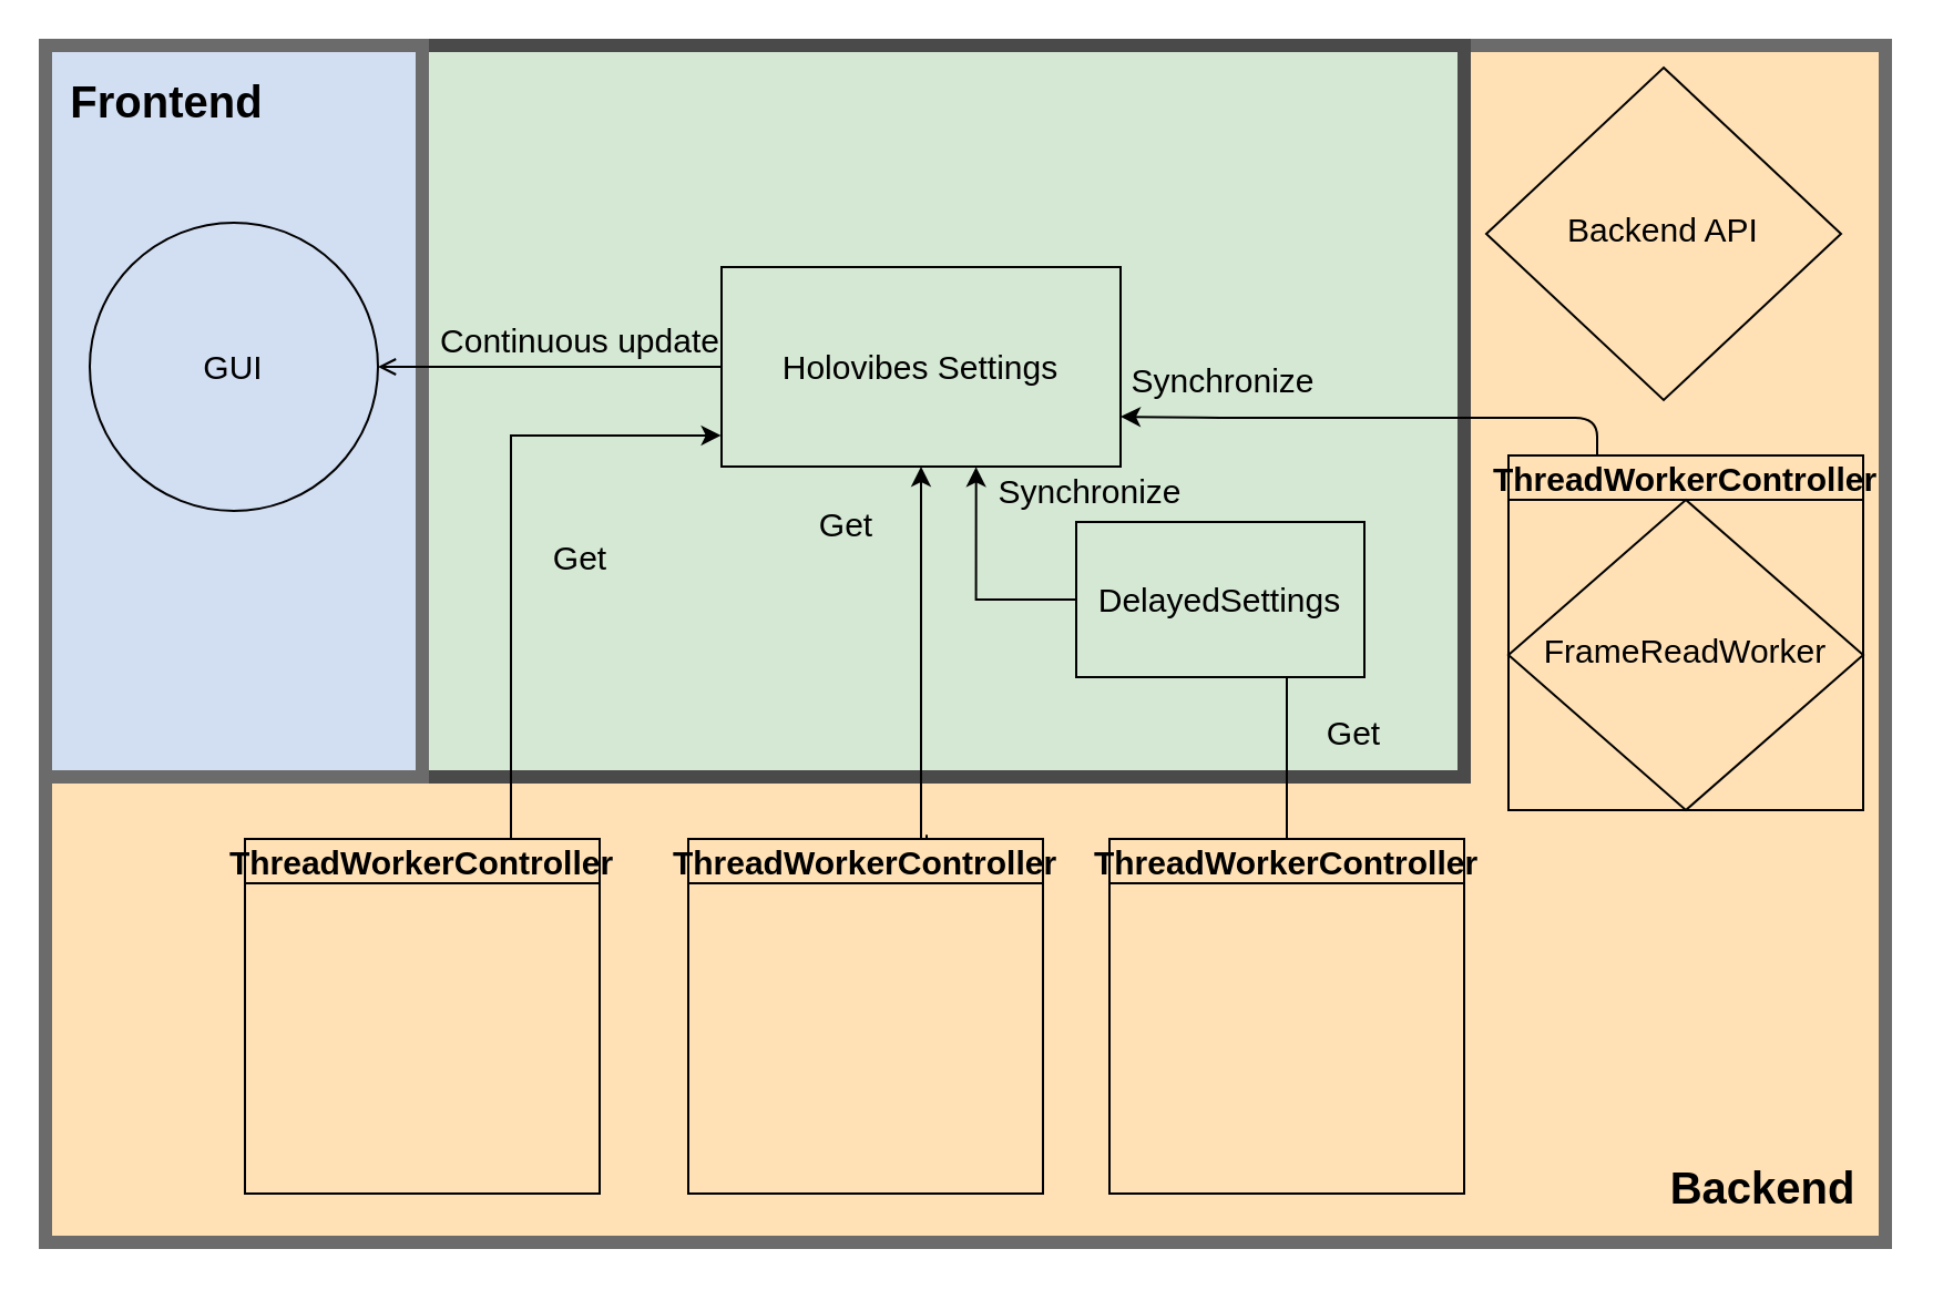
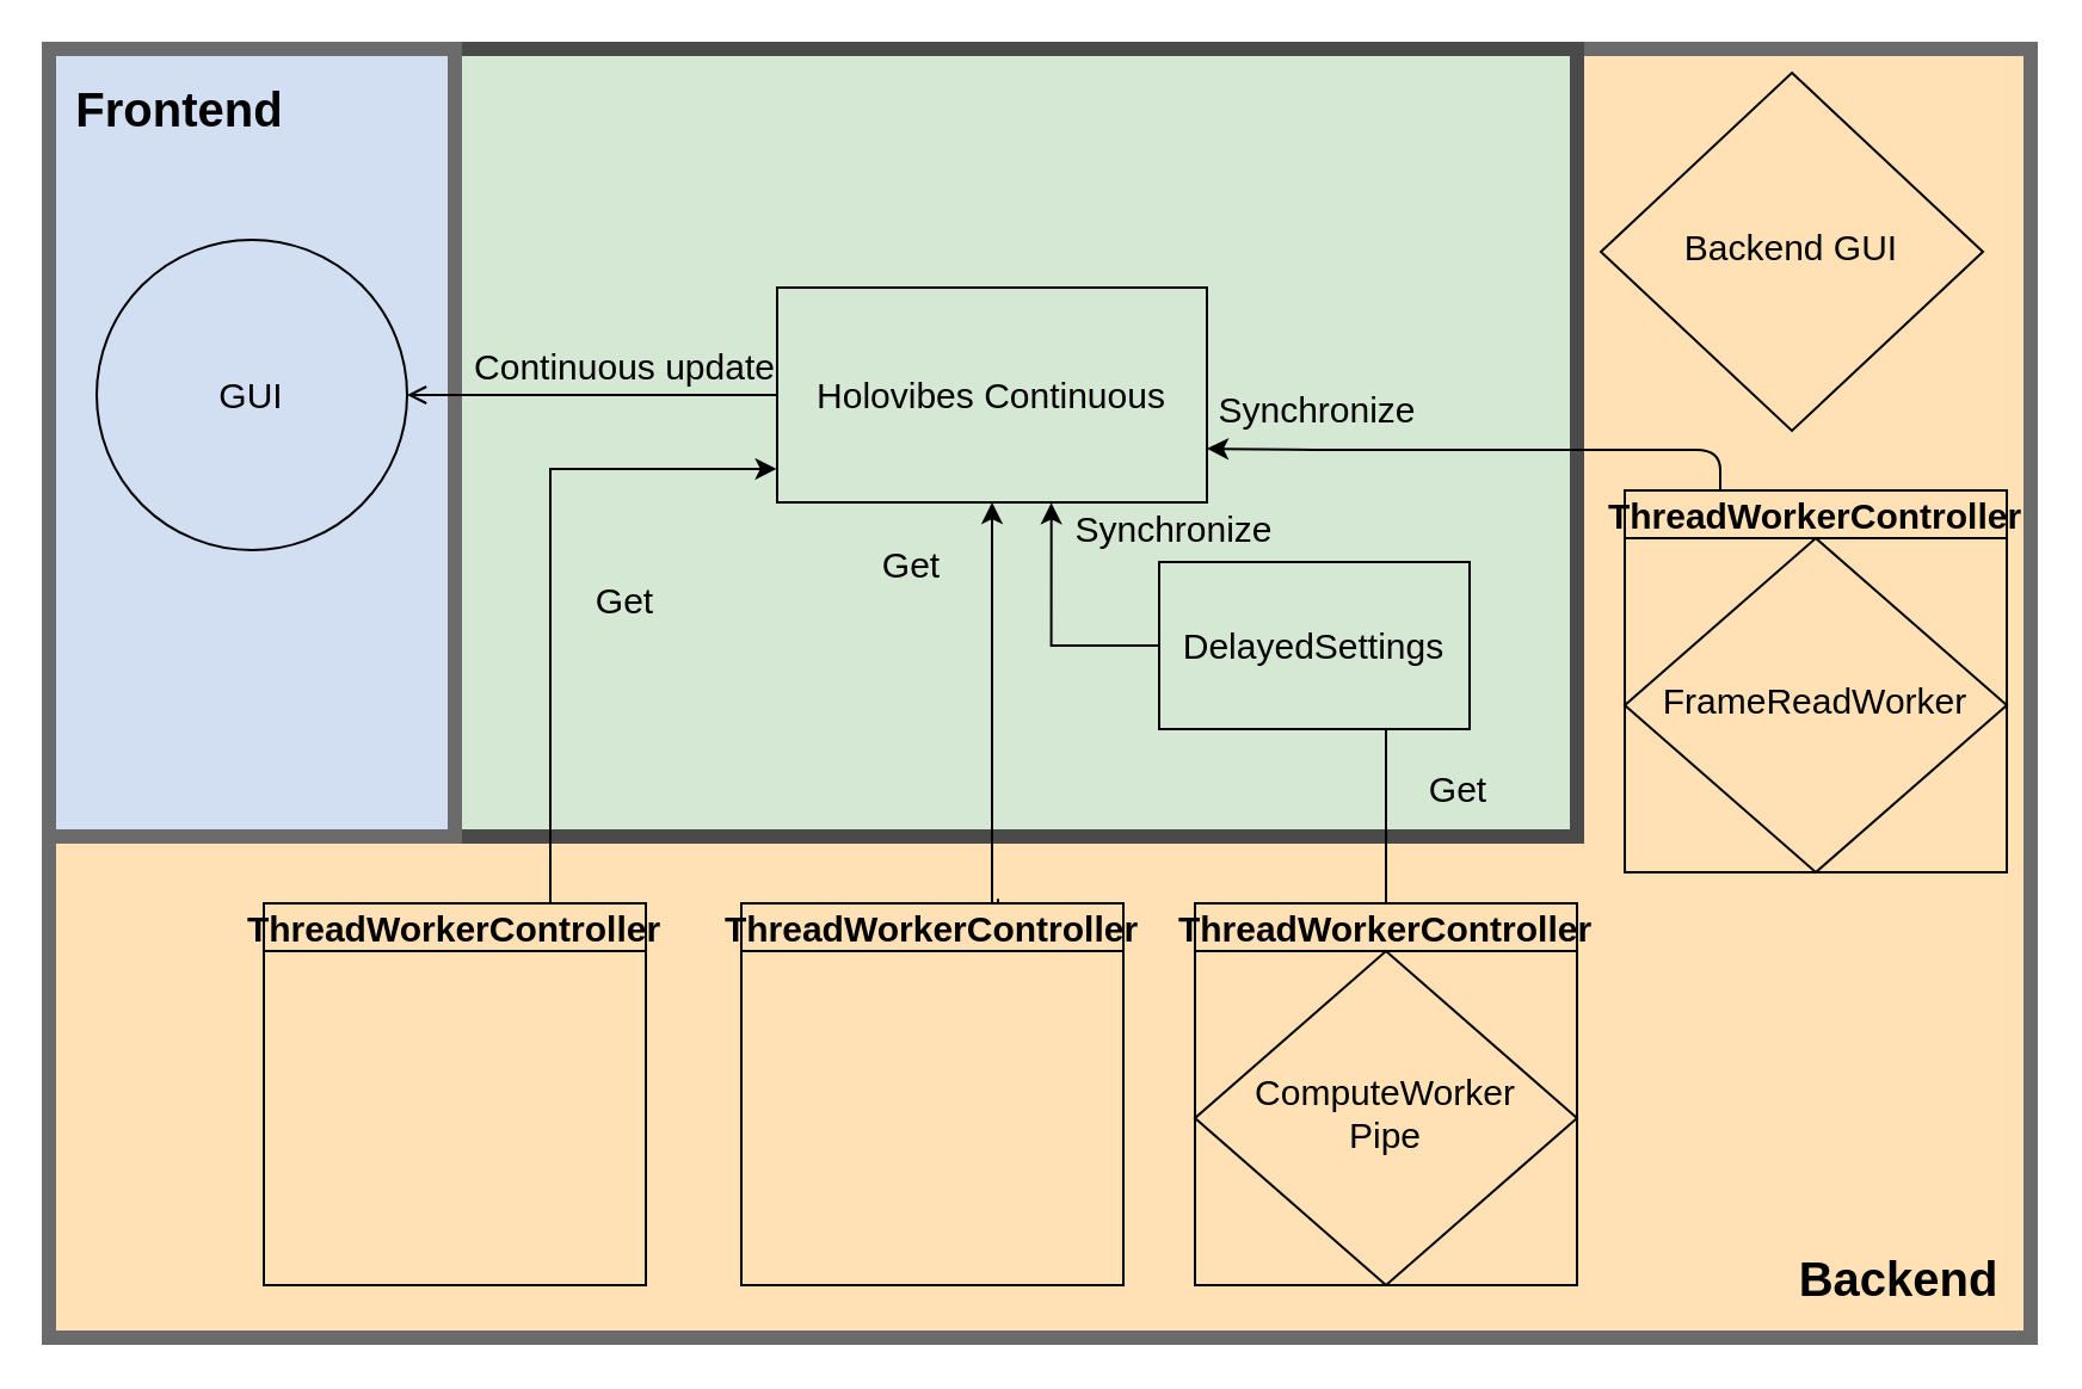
- <mxCell id="6" value="Backend API" style="rhombus;whiteSpace=wrap;html=1;shadow=0;fontFamily=Helvetica;fontSize=15;align=center;strokeWidth=1;spacing=6;spacingTop=-4;fontColor=default;fillColor=none;" parent="1" vertex="1"><mxGeometry x="670" y="30" width="160" height="150" as="geometry" /></mxCell>
+ <mxCell id="6" value="Backend GUI" style="rhombus;whiteSpace=wrap;html=1;shadow=0;fontFamily=Helvetica;fontSize=15;align=center;strokeWidth=1;spacing=6;spacingTop=-4;fontColor=default;fillColor=none;" parent="1" vertex="1"><mxGeometry x="670" y="30" width="160" height="150" as="geometry" /></mxCell>
- <mxCell id="7" value="&lt;div style=&quot;font-size: 15px;&quot;&gt;Holovibes Settings&lt;/div&gt;" style="whiteSpace=wrap;html=1;fontSize=15;fillColor=none;" parent="1" vertex="1"><mxGeometry x="325" y="120" width="180" height="90" as="geometry" /></mxCell>
+ <mxCell id="7" value="&lt;div style=&quot;font-size: 15px;&quot;&gt;Holovibes Continuous&lt;/div&gt;" style="whiteSpace=wrap;html=1;fontSize=15;fillColor=none;" parent="1" vertex="1"><mxGeometry x="325" y="120" width="180" height="90" as="geometry" /></mxCell>
+ <mxCell id="9" value="&lt;div style=&quot;font-size: 15px;&quot;&gt;ComputeWorker&lt;/div&gt;&lt;div style=&quot;font-size: 15px;&quot;&gt;Pipe&lt;br style=&quot;font-size: 15px;&quot;&gt;&lt;/div&gt;" style="rhombus;whiteSpace=wrap;html=1;shadow=0;fontFamily=Helvetica;fontSize=15;align=center;strokeWidth=1;spacing=6;spacingTop=-4;direction=west;fillColor=none;" parent="8" vertex="1"><mxGeometry y="20" width="160" height="140" as="geometry" /></mxCell>
